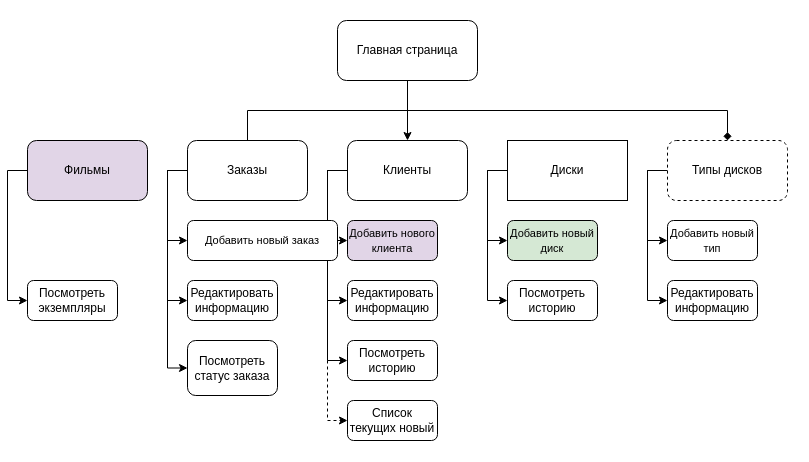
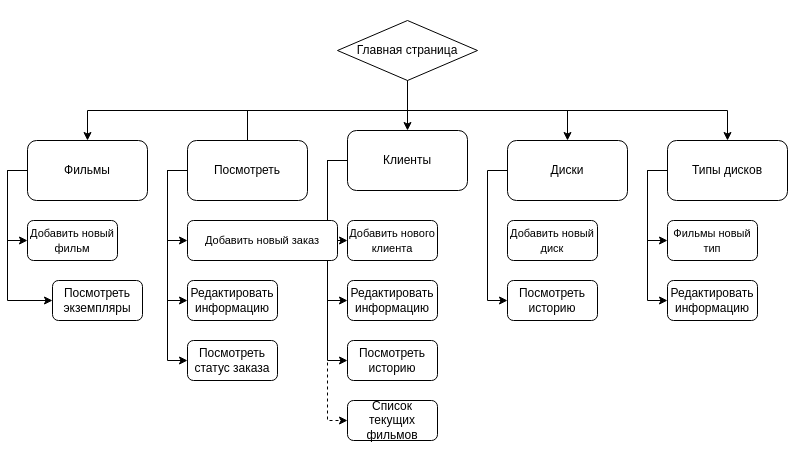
- <mxCell id="7" value="Главная страница" style="rounded=1;whiteSpace=wrap;html=1;" parent="1" vertex="1"><mxGeometry x="330" y="20" width="140" height="60" as="geometry" /></mxCell>
+ <mxCell id="7" value="Главная страница" style="rhombus;whiteSpace=wrap;html=1;" parent="1" vertex="1"><mxGeometry x="330" y="20" width="140" height="60" as="geometry" /></mxCell>
+ <mxCell id="2" style="edgeStyle=orthogonalEdgeStyle;rounded=0;orthogonalLoop=1;jettySize=auto;html=1;exitX=0.5;exitY=1;exitDx=0;exitDy=0;entryX=0.5;entryY=0;entryDx=0;entryDy=0;" parent="1" source="7" target="10" edge="1"><mxGeometry relative="1" as="geometry" /></mxCell>
+ <mxCell id="5" style="edgeStyle=orthogonalEdgeStyle;rounded=0;orthogonalLoop=1;jettySize=auto;html=1;exitX=0.5;exitY=1;exitDx=0;exitDy=0;" parent="1" source="7" target="22" edge="1"><mxGeometry relative="1" as="geometry" /></mxCell>
- <mxCell id="6" style="edgeStyle=orthogonalEdgeStyle;rounded=0;orthogonalLoop=1;jettySize=auto;html=1;exitX=0.5;exitY=1;exitDx=0;exitDy=0;endArrow=diamond;" parent="1" source="7" target="25" edge="1"><mxGeometry relative="1" as="geometry" /></mxCell>
+ <mxCell id="6" style="edgeStyle=orthogonalEdgeStyle;rounded=0;orthogonalLoop=1;jettySize=auto;html=1;exitX=0.5;exitY=1;exitDx=0;exitDy=0;" parent="1" source="7" target="25" edge="1"><mxGeometry relative="1" as="geometry" /></mxCell>
- <mxCell id="10" value="Фильмы" style="rounded=1;whiteSpace=wrap;html=1;fillColor=#e1d5e7;" parent="1" vertex="1"><mxGeometry x="20" y="140" width="120" height="60" as="geometry" /></mxCell>
+ <mxCell id="10" value="Фильмы" style="rounded=1;whiteSpace=wrap;html=1;" parent="1" vertex="1"><mxGeometry x="20" y="140" width="120" height="60" as="geometry" /></mxCell>
- <mxCell id="14" value="Заказы" style="rounded=1;whiteSpace=wrap;html=1;" parent="1" vertex="1"><mxGeometry x="180" y="140" width="120" height="60" as="geometry" /></mxCell>
+ <mxCell id="14" value="Посмотреть" style="rounded=1;whiteSpace=wrap;html=1;" parent="1" vertex="1"><mxGeometry x="180" y="140" width="120" height="60" as="geometry" /></mxCell>
- <mxCell id="19" value="Клиенты" style="rounded=1;whiteSpace=wrap;html=1;" parent="1" vertex="1"><mxGeometry x="340" y="140" width="120" height="60" as="geometry" /></mxCell>
+ <mxCell id="19" value="Клиенты" style="rounded=1;whiteSpace=wrap;html=1;" parent="1" vertex="1"><mxGeometry x="340" y="130" width="120" height="60" as="geometry" /></mxCell>
- <mxCell id="22" value="Диски" style="whiteSpace=wrap;html=1;rounded=0;" parent="1" vertex="1"><mxGeometry x="500" y="140" width="120" height="60" as="geometry" /></mxCell>
+ <mxCell id="22" value="Диски" style="rounded=1;whiteSpace=wrap;html=1;" parent="1" vertex="1"><mxGeometry x="500" y="140" width="120" height="60" as="geometry" /></mxCell>
- <mxCell id="25" value="Типы дисков" style="rounded=1;whiteSpace=wrap;html=1;dashed=1;" parent="1" vertex="1"><mxGeometry x="660" y="140" width="120" height="60" as="geometry" /></mxCell>
+ <mxCell id="25" value="Типы дисков" style="rounded=1;whiteSpace=wrap;html=1;" parent="1" vertex="1"><mxGeometry x="660" y="140" width="120" height="60" as="geometry" /></mxCell>
+ <mxCell id="8" style="edgeStyle=orthogonalEdgeStyle;rounded=0;orthogonalLoop=1;jettySize=auto;html=1;exitX=0;exitY=0.5;exitDx=0;exitDy=0;entryX=0;entryY=0.5;entryDx=0;entryDy=0;" parent="1" source="10" target="26" edge="1"><mxGeometry relative="1" as="geometry" /></mxCell>
+ <mxCell id="26" value="&lt;font style=&quot;font-size: 11px&quot;&gt;Добавить новый фильм&lt;br&gt;&lt;/font&gt;" style="rounded=1;whiteSpace=wrap;html=1;" parent="1" vertex="1"><mxGeometry x="20" y="220" width="90" height="40" as="geometry" /></mxCell>
- <mxCell id="29" value="&lt;font style=&quot;font-size: 11px&quot;&gt;Добавить нового клиента&lt;br&gt;&lt;/font&gt;" style="rounded=1;whiteSpace=wrap;html=1;fillColor=#e1d5e7;" parent="1" vertex="1"><mxGeometry x="340" y="220" width="90" height="40" as="geometry" /></mxCell>
+ <mxCell id="29" value="&lt;font style=&quot;font-size: 11px&quot;&gt;Добавить нового клиента&lt;br&gt;&lt;/font&gt;" style="rounded=1;whiteSpace=wrap;html=1;" parent="1" vertex="1"><mxGeometry x="340" y="220" width="90" height="40" as="geometry" /></mxCell>
- <mxCell id="20" style="edgeStyle=orthogonalEdgeStyle;rounded=0;orthogonalLoop=1;jettySize=auto;html=1;exitX=0;exitY=0.5;exitDx=0;exitDy=0;entryX=0;entryY=0.5;entryDx=0;entryDy=0;" parent="1" source="22" target="31" edge="1"><mxGeometry relative="1" as="geometry" /></mxCell>
- <mxCell id="31" value="&lt;font style=&quot;font-size: 11px&quot;&gt;Добавить новый диск&lt;br&gt;&lt;/font&gt;" style="rounded=1;whiteSpace=wrap;html=1;fillColor=#d5e8d4;" parent="1" vertex="1"><mxGeometry x="500" y="220" width="90" height="40" as="geometry" /></mxCell>
+ <mxCell id="31" value="&lt;font style=&quot;font-size: 11px&quot;&gt;Добавить новый диск&lt;br&gt;&lt;/font&gt;" style="rounded=1;whiteSpace=wrap;html=1;" parent="1" vertex="1"><mxGeometry x="500" y="220" width="90" height="40" as="geometry" /></mxCell>
- <mxCell id="32" value="&lt;font style=&quot;font-size: 11px&quot;&gt;Добавить новый тип&lt;br&gt;&lt;/font&gt;" style="rounded=1;whiteSpace=wrap;html=1;" parent="1" vertex="1"><mxGeometry x="660" y="220" width="90" height="40" as="geometry" /></mxCell>
+ <mxCell id="32" value="&lt;font style=&quot;font-size: 11px&quot;&gt;Фильмы новый тип&lt;br&gt;&lt;/font&gt;" style="rounded=1;whiteSpace=wrap;html=1;" parent="1" vertex="1"><mxGeometry x="660" y="220" width="90" height="40" as="geometry" /></mxCell>
- <mxCell id="37" value="Посмотреть экземпляры&lt;font style=&quot;font-size: 11px&quot;&gt;&lt;br&gt;&lt;/font&gt;" style="rounded=1;whiteSpace=wrap;html=1;" parent="1" vertex="1"><mxGeometry x="20" y="280" width="90" height="40" as="geometry" /></mxCell>
+ <mxCell id="37" value="Посмотреть экземпляры&lt;font style=&quot;font-size: 11px&quot;&gt;&lt;br&gt;&lt;/font&gt;" style="rounded=1;whiteSpace=wrap;html=1;" parent="1" vertex="1"><mxGeometry x="45" y="280" width="90" height="40" as="geometry" /></mxCell>
- <mxCell id="36" value="Посмотреть статус заказа&lt;font style=&quot;font-size: 11px&quot;&gt;&lt;br&gt;&lt;/font&gt;" style="rounded=1;whiteSpace=wrap;html=1;" parent="1" vertex="1"><mxGeometry x="180" y="340" width="90" height="55" as="geometry" /></mxCell>
+ <mxCell id="36" value="Посмотреть статус заказа&lt;font style=&quot;font-size: 11px&quot;&gt;&lt;br&gt;&lt;/font&gt;" style="rounded=1;whiteSpace=wrap;html=1;" parent="1" vertex="1"><mxGeometry x="180" y="340" width="90" height="40" as="geometry" /></mxCell>
- <mxCell id="35" value="Список текущих новый&lt;font style=&quot;font-size: 11px&quot;&gt;&lt;br&gt;&lt;/font&gt;" style="rounded=1;whiteSpace=wrap;html=1;" parent="1" vertex="1"><mxGeometry x="340" y="400" width="90" height="40" as="geometry" /></mxCell>
+ <mxCell id="35" value="Список текущих фильмов&lt;font style=&quot;font-size: 11px&quot;&gt;&lt;br&gt;&lt;/font&gt;" style="rounded=1;whiteSpace=wrap;html=1;" parent="1" vertex="1"><mxGeometry x="340" y="400" width="90" height="40" as="geometry" /></mxCell>
